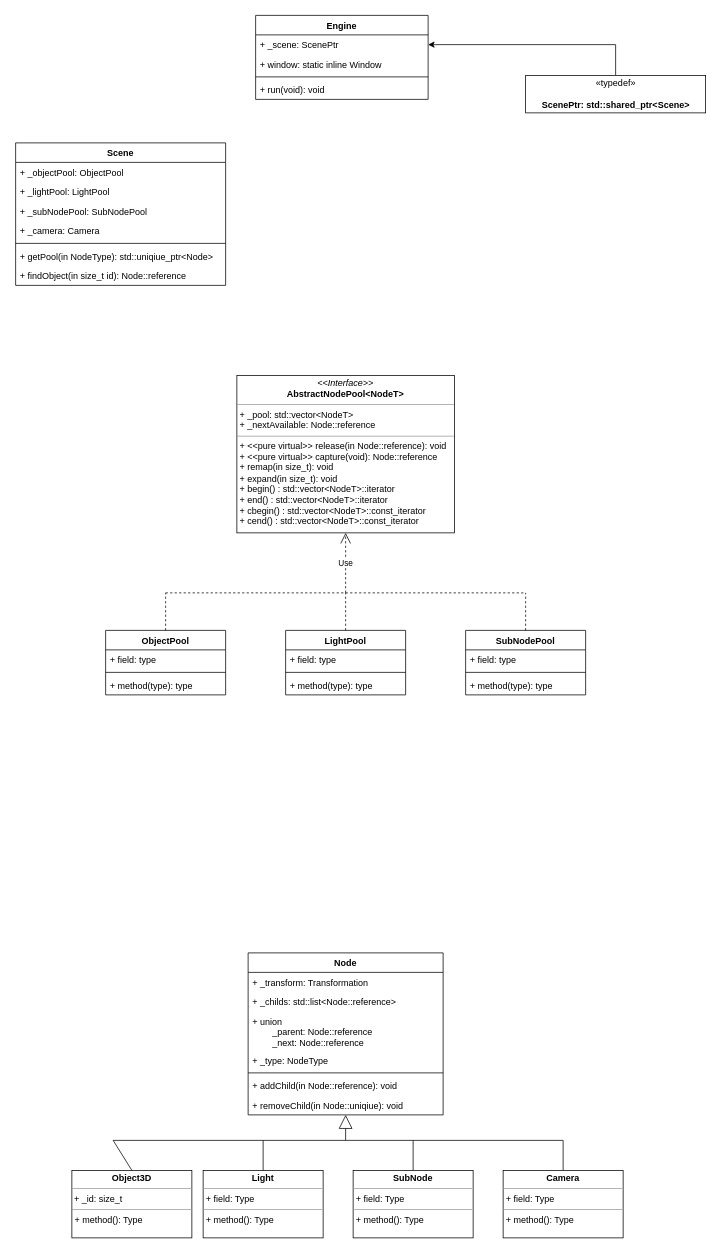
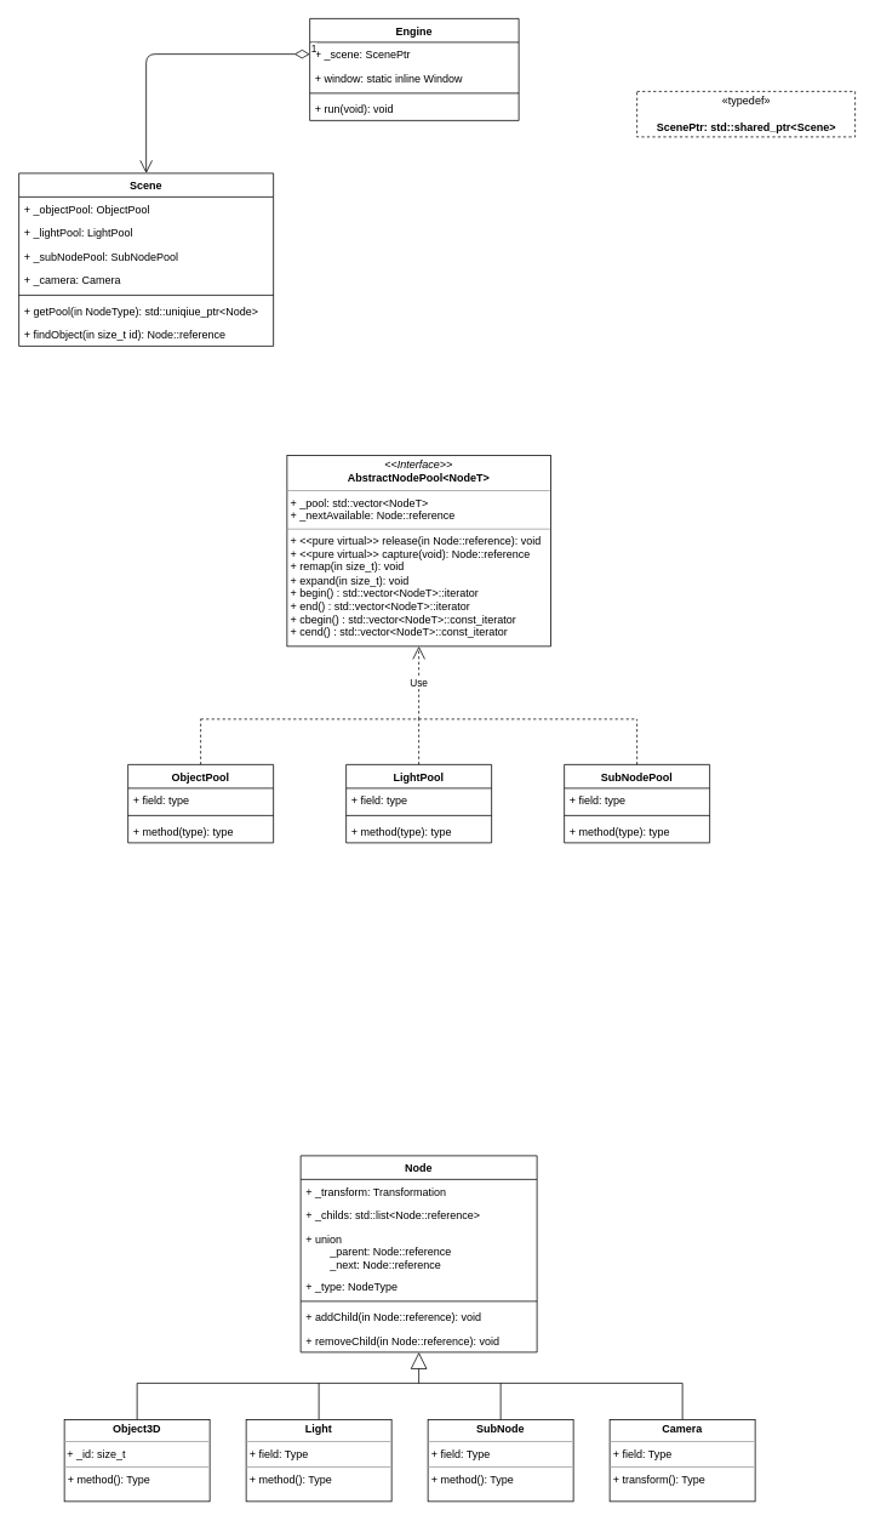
+ <mxCell id="33" value="1" style="endArrow=open;html=1;endSize=12;startArrow=diamondThin;startSize=14;startFill=0;edgeStyle=orthogonalEdgeStyle;align=left;verticalAlign=bottom;" parent="1" source="29" target="10" edge="1"><mxGeometry x="-1" y="3" relative="1" as="geometry"><mxPoint x="360" y="250" as="sourcePoint" /><mxPoint x="520" y="250" as="targetPoint" /></mxGeometry></mxCell>
- <mxCell id="35" style="edgeStyle=orthogonalEdgeStyle;rounded=0;orthogonalLoop=1;jettySize=auto;html=1;entryX=1;entryY=0.5;entryDx=0;entryDy=0;" edge="1" parent="1" source="36" target="29"><mxGeometry relative="1" as="geometry" /></mxCell>
- <mxCell id="36" value="«typedef»&lt;br&gt;&lt;div&gt;&lt;br&gt;&lt;/div&gt;&lt;div&gt;&lt;b&gt;ScenePtr: std::shared_ptr&amp;lt;Scene&amp;gt;&lt;/b&gt;&lt;br&gt;&lt;/div&gt;&lt;b&gt;&lt;/b&gt;" style="html=1;" vertex="1" parent="1"><mxGeometry x="700" y="100" width="240" height="50" as="geometry" /></mxCell>
+ <mxCell id="36" value="«typedef»&lt;br&gt;&lt;div&gt;&lt;br&gt;&lt;/div&gt;&lt;div&gt;&lt;b&gt;ScenePtr: std::shared_ptr&amp;lt;Scene&amp;gt;&lt;/b&gt;&lt;br&gt;&lt;/div&gt;&lt;b&gt;&lt;/b&gt;" style="html=1;dashed=1;" vertex="1" parent="1"><mxGeometry x="700" y="100" width="240" height="50" as="geometry" /></mxCell>
- <mxCell id="9" value="+ removeChild(in Node::uniqiue): void" style="text;strokeColor=none;fillColor=none;align=left;verticalAlign=top;spacingLeft=4;spacingRight=4;overflow=hidden;rotatable=0;points=[[0,0.5],[1,0.5]];portConstraint=eastwest;" parent="2" vertex="1"><mxGeometry y="190" width="260" height="26" as="geometry" /></mxCell>
+ <mxCell id="9" value="+ removeChild(in Node::reference): void" style="text;strokeColor=none;fillColor=none;align=left;verticalAlign=top;spacingLeft=4;spacingRight=4;overflow=hidden;rotatable=0;points=[[0,0.5],[1,0.5]];portConstraint=eastwest;" parent="2" vertex="1"><mxGeometry y="190" width="260" height="26" as="geometry" /></mxCell>
- <mxCell id="21" value="&lt;p style=&quot;margin: 0px ; margin-top: 4px ; text-align: center&quot;&gt;&lt;b&gt;Camera&lt;/b&gt;&lt;/p&gt;&lt;hr size=&quot;1&quot;&gt;&lt;p style=&quot;margin: 0px ; margin-left: 4px&quot;&gt;+ field: Type&lt;/p&gt;&lt;hr size=&quot;1&quot;&gt;&lt;p style=&quot;margin: 0px ; margin-left: 4px&quot;&gt;+ method(): Type&lt;/p&gt;" style="verticalAlign=top;align=left;overflow=fill;fontSize=12;fontFamily=Helvetica;html=1;" parent="1" vertex="1"><mxGeometry x="670" y="1560" width="160" height="90" as="geometry" /></mxCell>
+ <mxCell id="21" value="&lt;p style=&quot;margin: 0px ; margin-top: 4px ; text-align: center&quot;&gt;&lt;b&gt;Camera&lt;/b&gt;&lt;/p&gt;&lt;hr size=&quot;1&quot;&gt;&lt;p style=&quot;margin: 0px ; margin-left: 4px&quot;&gt;+ field: Type&lt;/p&gt;&lt;hr size=&quot;1&quot;&gt;&lt;p style=&quot;margin: 0px ; margin-left: 4px&quot;&gt;+ transform(): Type&lt;/p&gt;" style="verticalAlign=top;align=left;overflow=fill;fontSize=12;fontFamily=Helvetica;html=1;" parent="1" vertex="1"><mxGeometry x="670" y="1560" width="160" height="90" as="geometry" /></mxCell>
- <mxCell id="18" value="&lt;p style=&quot;margin: 0px ; margin-top: 4px ; text-align: center&quot;&gt;&lt;b&gt;Object3D&lt;/b&gt;&lt;/p&gt;&lt;hr size=&quot;1&quot;&gt;&amp;nbsp;+ _id: size_t &lt;br&gt;&lt;hr size=&quot;1&quot;&gt;&lt;p style=&quot;margin: 0px ; margin-left: 4px&quot;&gt;+ method(): Type&lt;/p&gt;" style="verticalAlign=top;align=left;overflow=fill;fontSize=12;fontFamily=Helvetica;html=1;" parent="1" vertex="1"><mxGeometry x="95" y="1560" width="160" height="90" as="geometry" /></mxCell>
+ <mxCell id="18" value="&lt;p style=&quot;margin: 0px ; margin-top: 4px ; text-align: center&quot;&gt;&lt;b&gt;Object3D&lt;/b&gt;&lt;/p&gt;&lt;hr size=&quot;1&quot;&gt;&amp;nbsp;+ _id: size_t &lt;br&gt;&lt;hr size=&quot;1&quot;&gt;&lt;p style=&quot;margin: 0px ; margin-left: 4px&quot;&gt;+ method(): Type&lt;/p&gt;" style="verticalAlign=top;align=left;overflow=fill;fontSize=12;fontFamily=Helvetica;html=1;" parent="1" vertex="1"><mxGeometry x="70" y="1560" width="160" height="90" as="geometry" /></mxCell>
